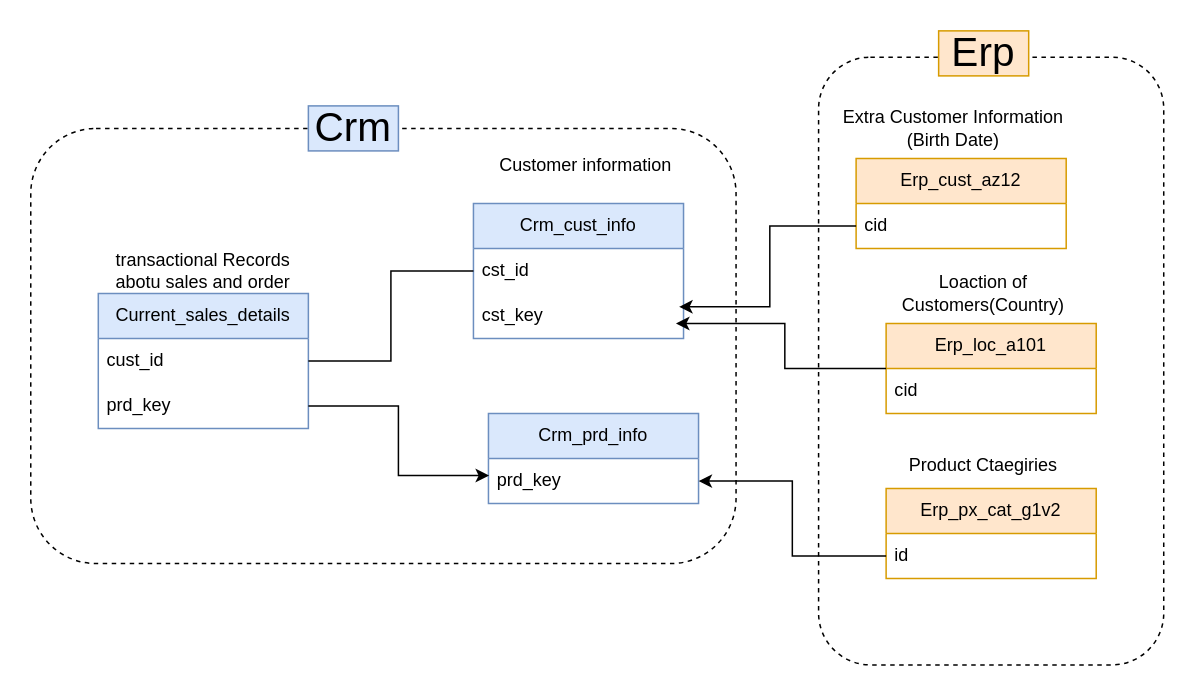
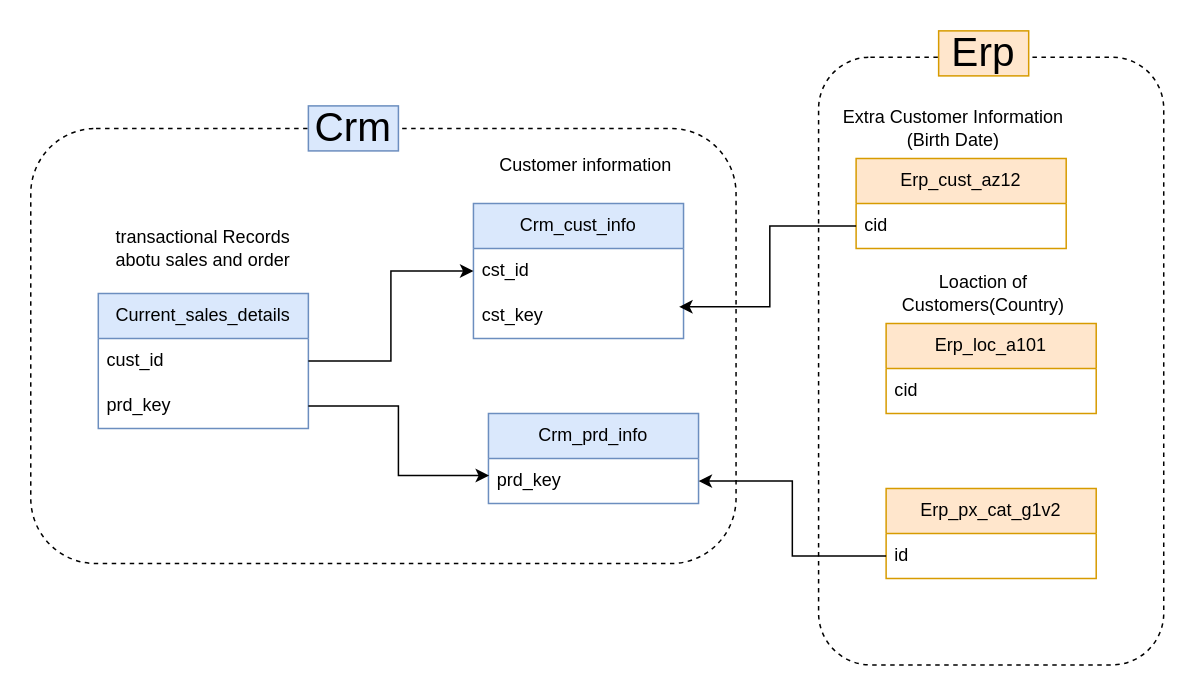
- <mxCell id="11" value="transactional Records abotu sales and order" style="text;html=1;align=center;verticalAlign=middle;whiteSpace=wrap;rounded=0;" vertex="1" parent="1"><mxGeometry x="60" y="165" width="150" height="30" as="geometry" /></mxCell>
+ <mxCell id="11" value="transactional Records abotu sales and order" style="text;html=1;align=center;verticalAlign=middle;whiteSpace=wrap;rounded=0;" vertex="1" parent="1"><mxGeometry x="60" y="150" width="150" height="30" as="geometry" /></mxCell>
- <mxCell id="12" style="edgeStyle=orthogonalEdgeStyle;rounded=0;orthogonalLoop=1;jettySize=auto;html=1;entryX=0;entryY=0.5;entryDx=0;entryDy=0;endArrow=none;" edge="1" parent="1" source="9" target="3"><mxGeometry relative="1" as="geometry" /></mxCell>
+ <mxCell id="12" style="edgeStyle=orthogonalEdgeStyle;rounded=0;orthogonalLoop=1;jettySize=auto;html=1;entryX=0;entryY=0.5;entryDx=0;entryDy=0;" edge="1" parent="1" source="9" target="3"><mxGeometry relative="1" as="geometry" /></mxCell>
- <mxCell id="20" style="edgeStyle=orthogonalEdgeStyle;rounded=0;orthogonalLoop=1;jettySize=auto;html=1;entryX=0.964;entryY=0.667;entryDx=0;entryDy=0;entryPerimeter=0;" edge="1" parent="1" source="17" target="4"><mxGeometry relative="1" as="geometry" /></mxCell>
- <mxCell id="24" value="Product Ctaegiries" style="text;html=1;align=center;verticalAlign=middle;whiteSpace=wrap;rounded=0;" vertex="1" parent="1"><mxGeometry x="580" y="295" width="150" height="30" as="geometry" /></mxCell>
